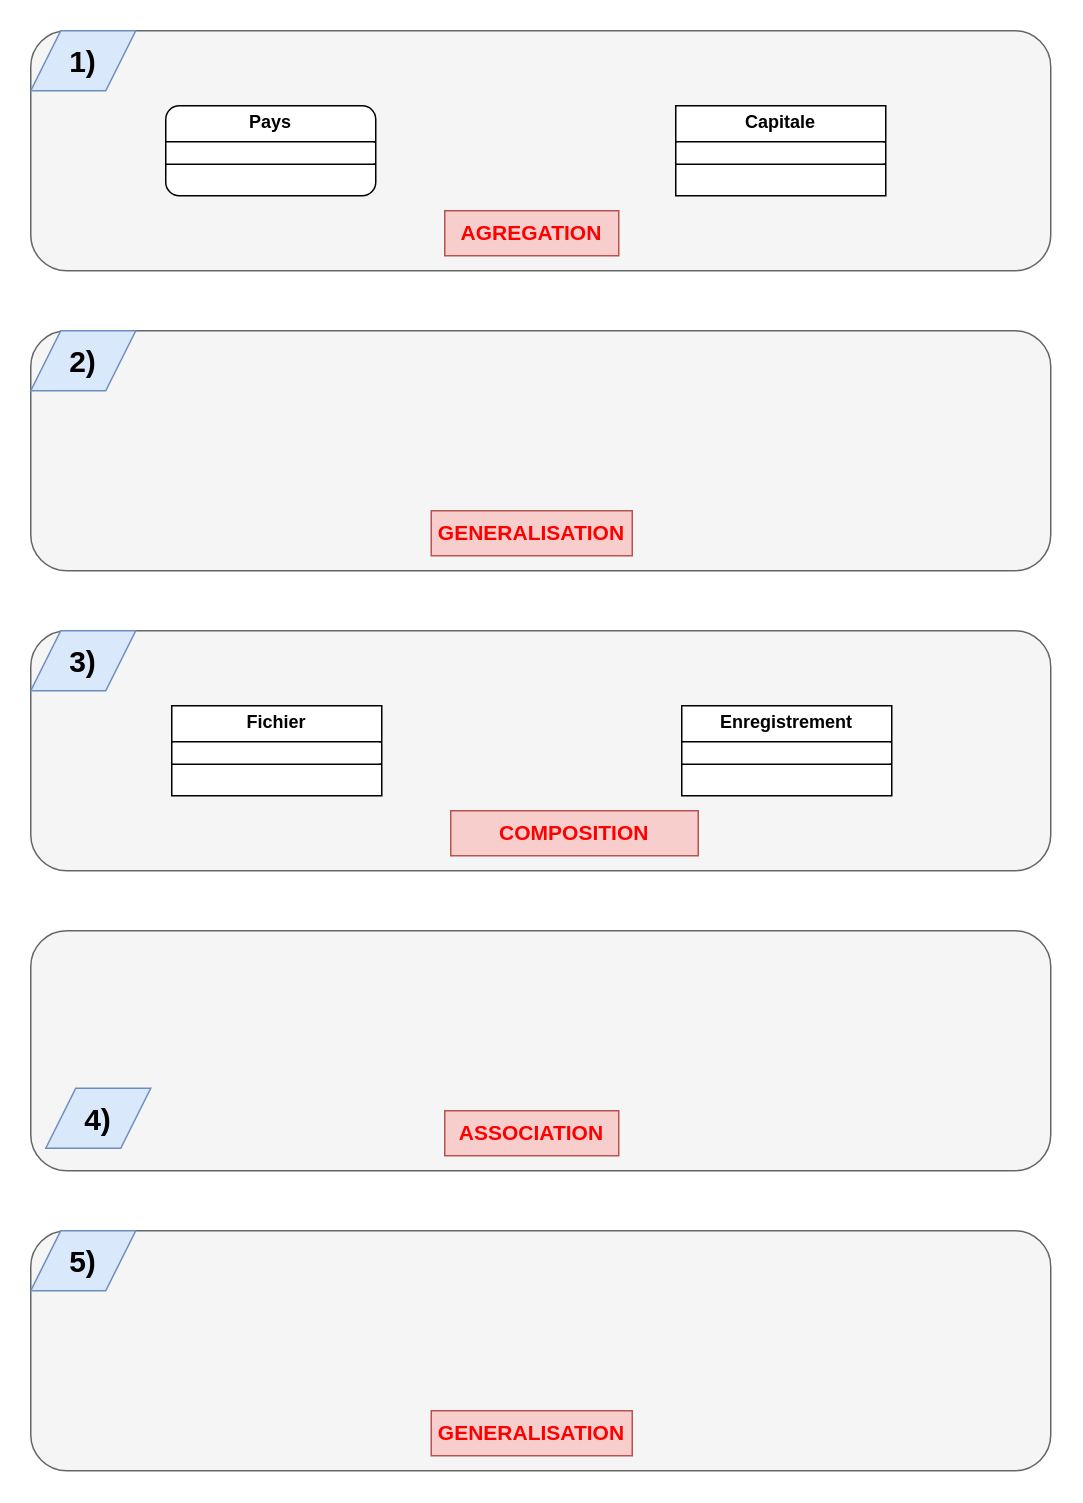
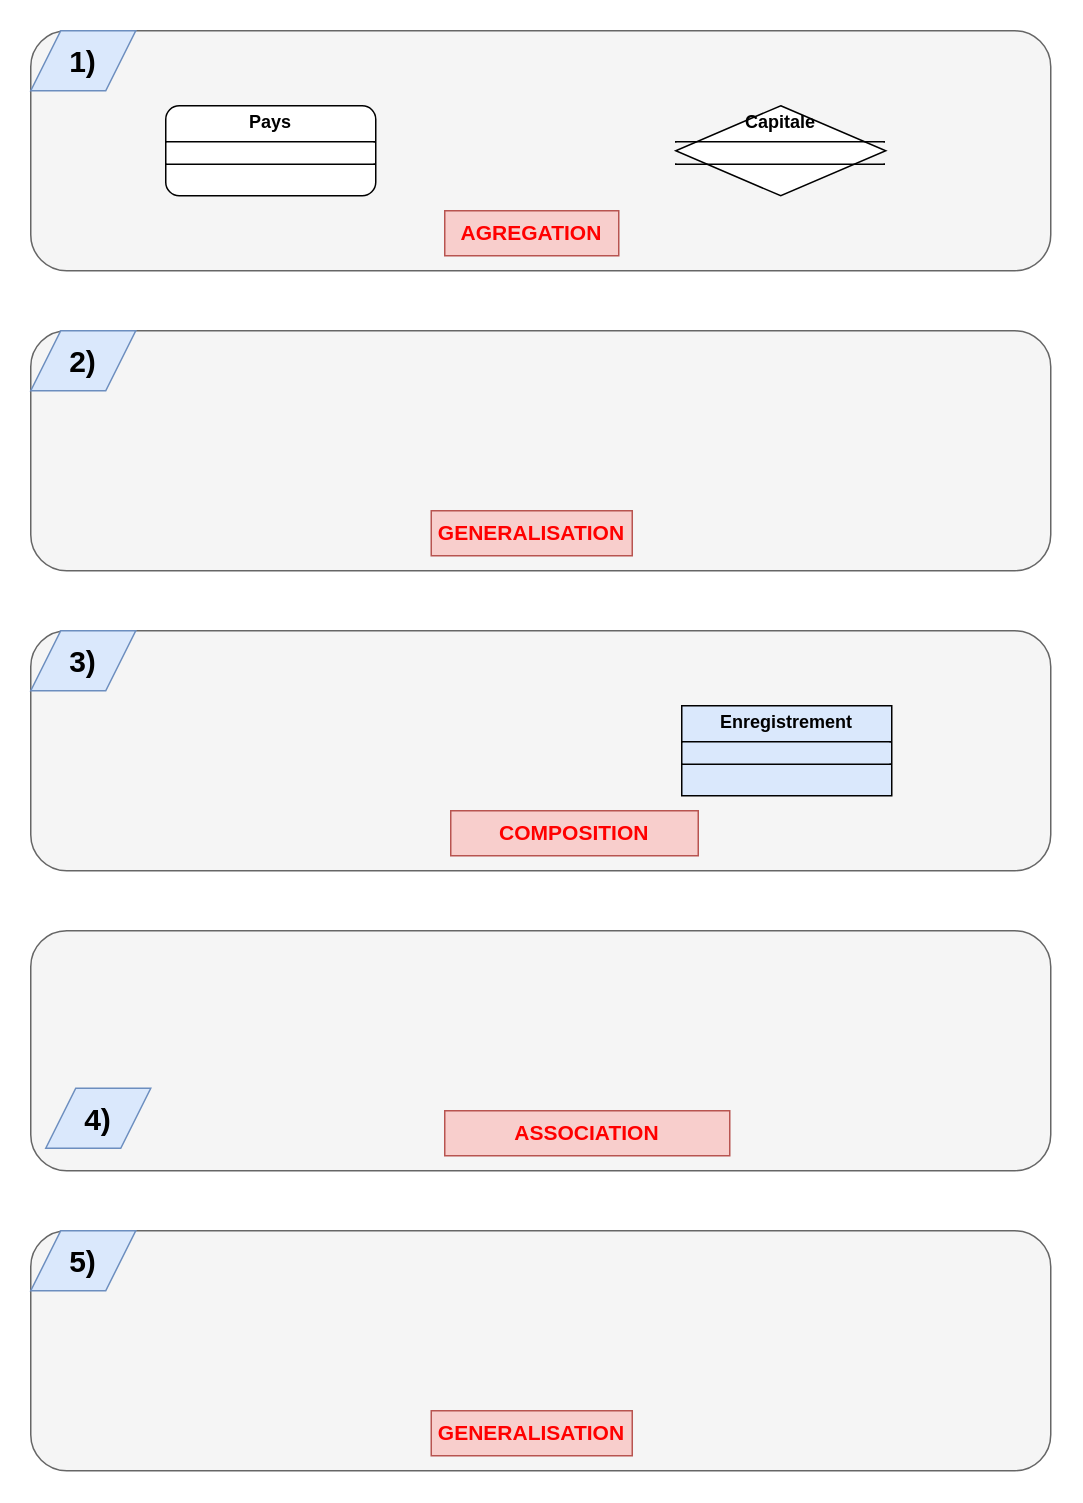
- <mxCell id="5" value="&lt;p style=&quot;margin:0px;margin-top:4px;text-align:center;&quot;&gt;&lt;b&gt;Capitale&lt;/b&gt;&lt;/p&gt;&lt;hr size=&quot;1&quot; style=&quot;border-style:solid;&quot;&gt;&lt;div style=&quot;height:2px;&quot;&gt;&lt;/div&gt;&lt;hr size=&quot;1&quot; style=&quot;border-style:solid;&quot;&gt;&lt;div style=&quot;height:2px;&quot;&gt;&lt;/div&gt;" style="verticalAlign=top;align=left;overflow=fill;html=1;whiteSpace=wrap;" parent="1" vertex="1"><mxGeometry x="450" y="70" width="140" height="60" as="geometry" /></mxCell>
+ <mxCell id="5" value="&lt;p style=&quot;margin:0px;margin-top:4px;text-align:center;&quot;&gt;&lt;b&gt;Capitale&lt;/b&gt;&lt;/p&gt;&lt;hr size=&quot;1&quot; style=&quot;border-style:solid;&quot;&gt;&lt;div style=&quot;height:2px;&quot;&gt;&lt;/div&gt;&lt;hr size=&quot;1&quot; style=&quot;border-style:solid;&quot;&gt;&lt;div style=&quot;height:2px;&quot;&gt;&lt;/div&gt;" style="rhombus;verticalAlign=top;align=left;overflow=fill;html=1;whiteSpace=wrap;" parent="1" vertex="1"><mxGeometry x="450" y="70" width="140" height="60" as="geometry" /></mxCell>
- <mxCell id="10" value="&lt;p style=&quot;margin:0px;margin-top:4px;text-align:center;&quot;&gt;&lt;b&gt;Fichier&lt;/b&gt;&lt;/p&gt;&lt;hr size=&quot;1&quot; style=&quot;border-style:solid;&quot;&gt;&lt;div style=&quot;height:2px;&quot;&gt;&lt;/div&gt;&lt;hr size=&quot;1&quot; style=&quot;border-style:solid;&quot;&gt;&lt;div style=&quot;height:2px;&quot;&gt;&lt;/div&gt;" style="verticalAlign=top;align=left;overflow=fill;html=1;whiteSpace=wrap;" vertex="1" parent="1"><mxGeometry x="114" y="470" width="140" height="60" as="geometry" /></mxCell>
- <mxCell id="11" value="&lt;p style=&quot;margin:0px;margin-top:4px;text-align:center;&quot;&gt;&lt;b&gt;Enregistrement&lt;/b&gt;&lt;/p&gt;&lt;hr size=&quot;1&quot; style=&quot;border-style:solid;&quot;&gt;&lt;div style=&quot;height:2px;&quot;&gt;&lt;/div&gt;&lt;hr size=&quot;1&quot; style=&quot;border-style:solid;&quot;&gt;&lt;div style=&quot;height:2px;&quot;&gt;&lt;/div&gt;" style="verticalAlign=top;align=left;overflow=fill;html=1;whiteSpace=wrap;" vertex="1" parent="1"><mxGeometry x="454" y="470" width="140" height="60" as="geometry" /></mxCell>
+ <mxCell id="11" value="&lt;p style=&quot;margin:0px;margin-top:4px;text-align:center;&quot;&gt;&lt;b&gt;Enregistrement&lt;/b&gt;&lt;/p&gt;&lt;hr size=&quot;1&quot; style=&quot;border-style:solid;&quot;&gt;&lt;div style=&quot;height:2px;&quot;&gt;&lt;/div&gt;&lt;hr size=&quot;1&quot; style=&quot;border-style:solid;&quot;&gt;&lt;div style=&quot;height:2px;&quot;&gt;&lt;/div&gt;" style="verticalAlign=top;align=left;overflow=fill;html=1;whiteSpace=wrap;fillColor=#dae8fc;" vertex="1" parent="1"><mxGeometry x="454" y="470" width="140" height="60" as="geometry" /></mxCell>
- <mxCell id="16" value="&lt;b&gt;&lt;font style=&quot;color: light-dark(rgb(255, 0, 0), rgb(237, 237, 237)); font-size: 14px;&quot;&gt;ASSOCIATION&lt;/font&gt;&lt;/b&gt;" style="text;html=1;align=center;verticalAlign=middle;whiteSpace=wrap;rounded=0;fillColor=#f8cecc;strokeColor=#b85450;" vertex="1" parent="1"><mxGeometry x="296" y="740" width="116" height="30" as="geometry" /></mxCell>
+ <mxCell id="16" value="&lt;b&gt;&lt;font style=&quot;color: light-dark(rgb(255, 0, 0), rgb(237, 237, 237)); font-size: 14px;&quot;&gt;ASSOCIATION&lt;/font&gt;&lt;/b&gt;" style="text;html=1;align=center;verticalAlign=middle;whiteSpace=wrap;rounded=0;fillColor=#f8cecc;strokeColor=#b85450;" vertex="1" parent="1"><mxGeometry x="296" y="740" width="190" height="30" as="geometry" /></mxCell>
